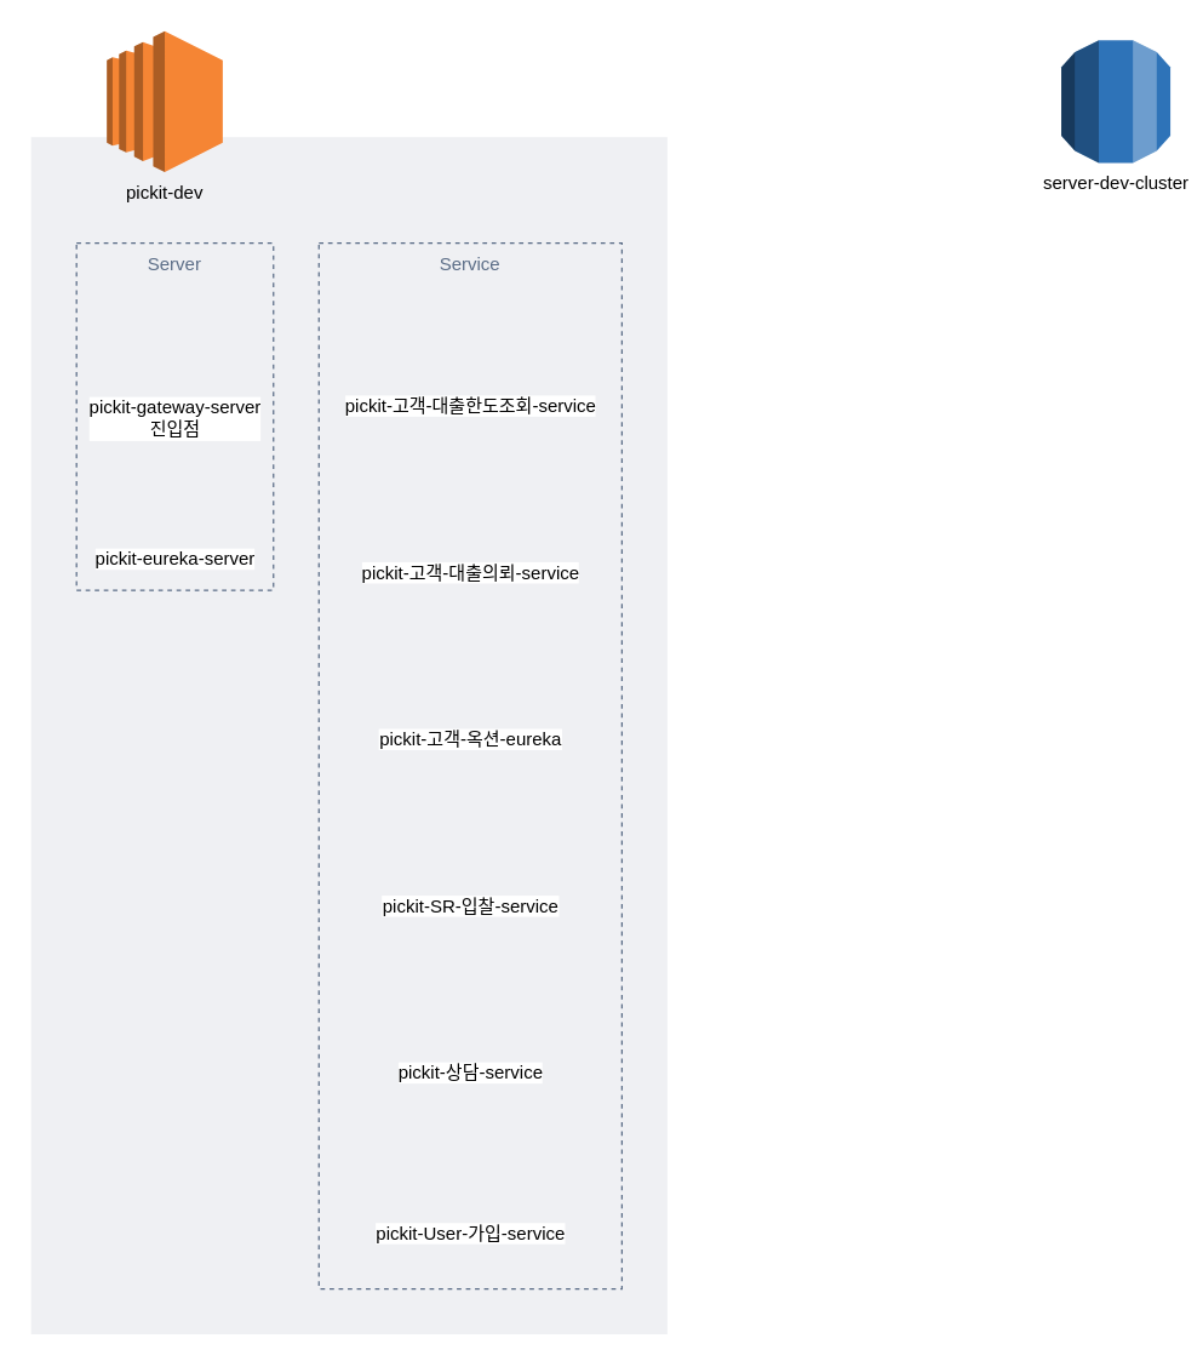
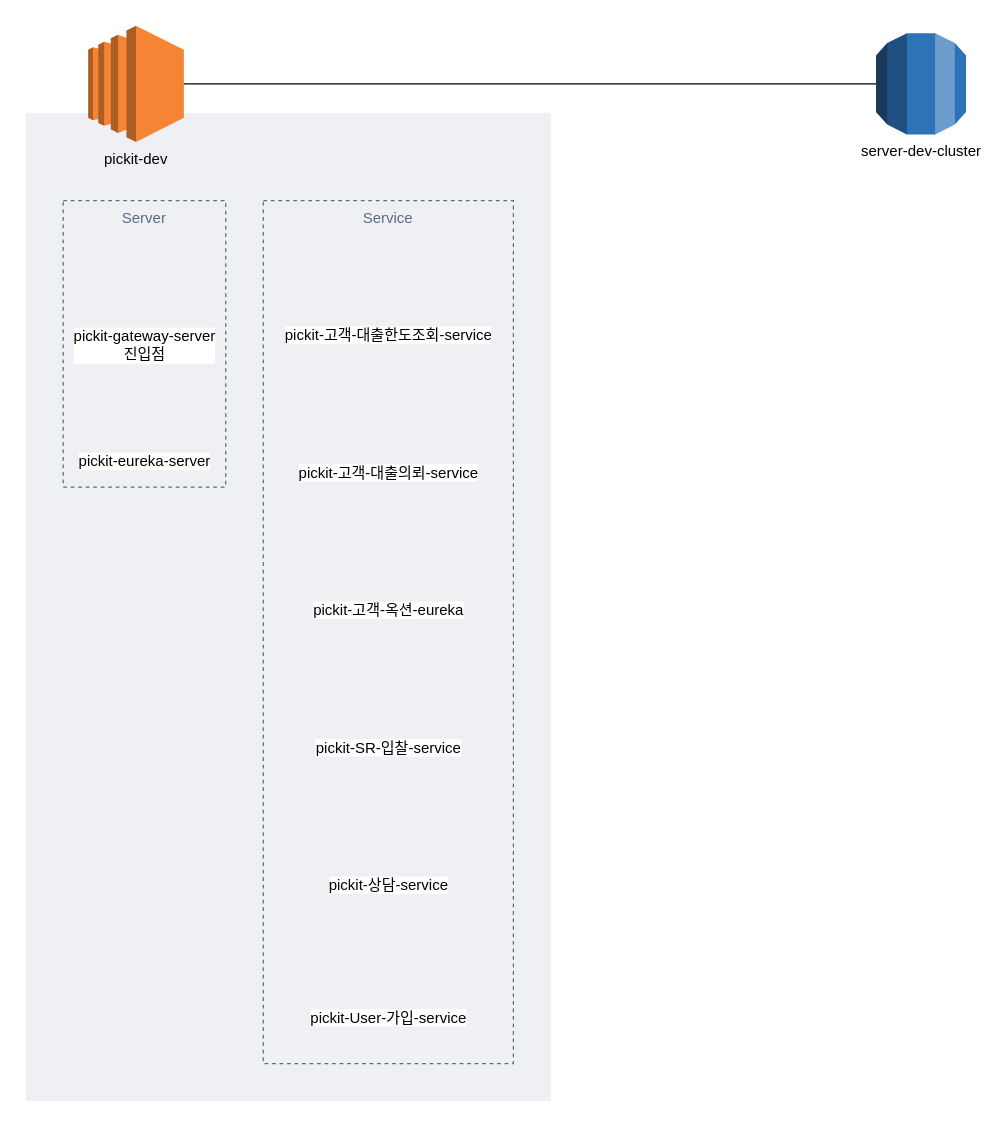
+ <mxCell id="3" style="edgeStyle=orthogonalEdgeStyle;rounded=0;orthogonalLoop=1;jettySize=auto;html=1;endArrow=none;endFill=0;" edge="1" parent="1" source="4" target="5"><mxGeometry relative="1" as="geometry" /></mxCell>
